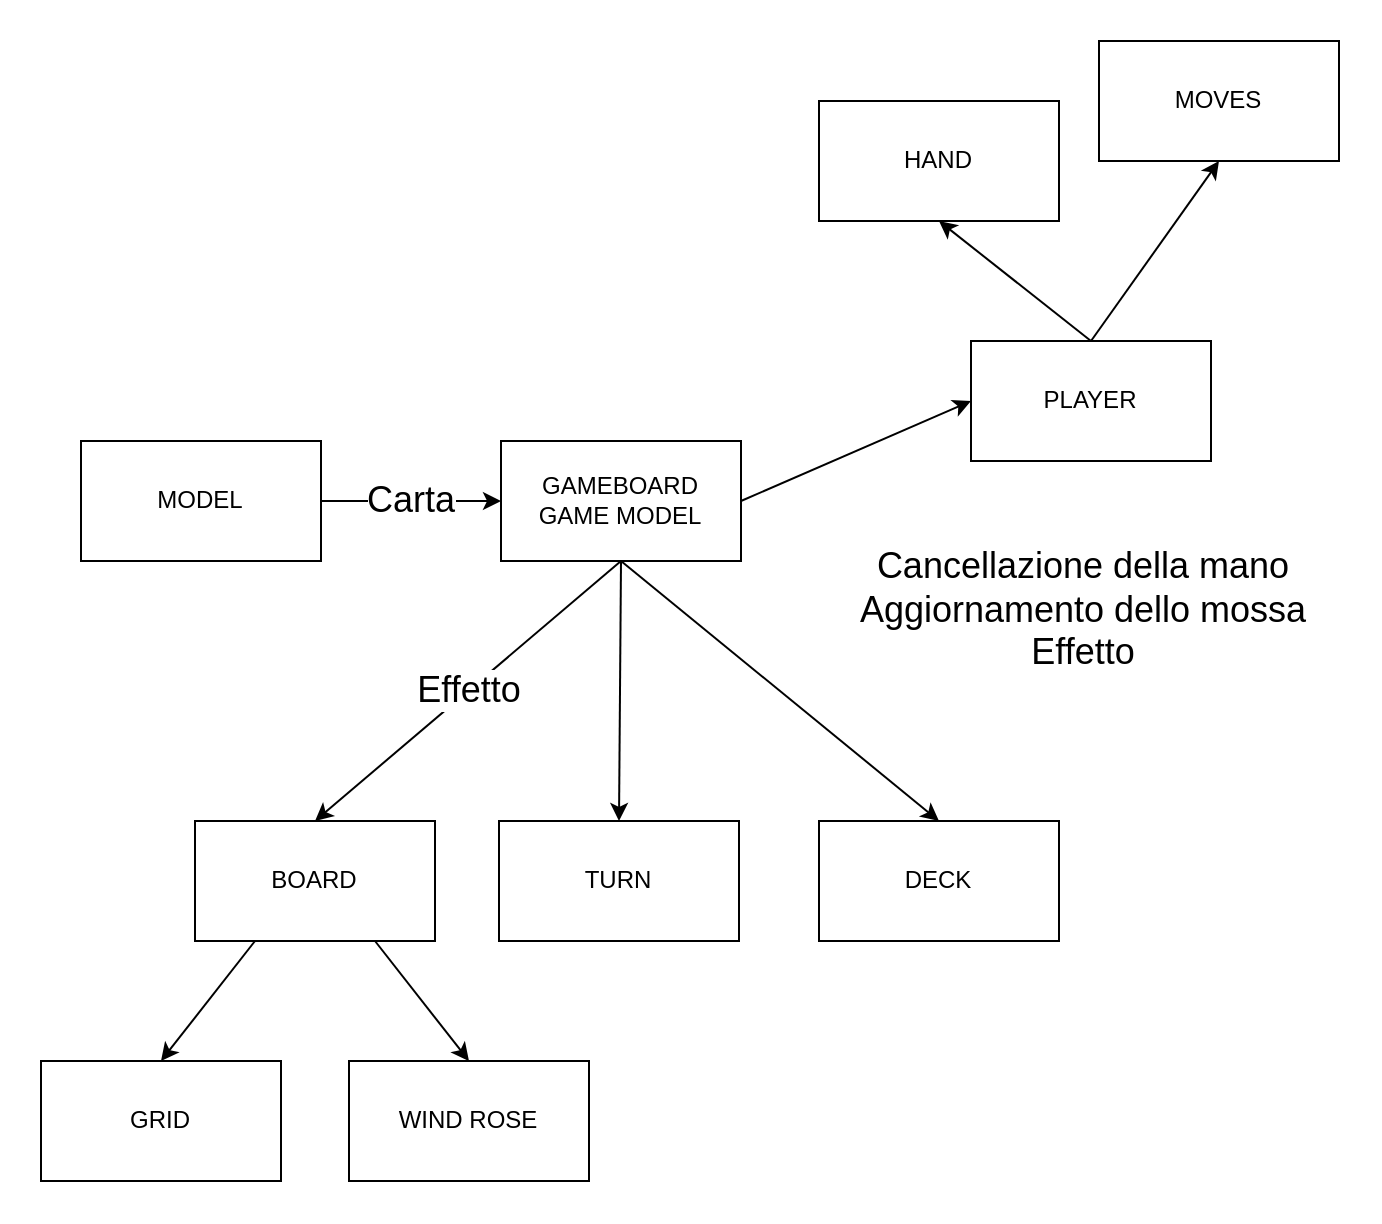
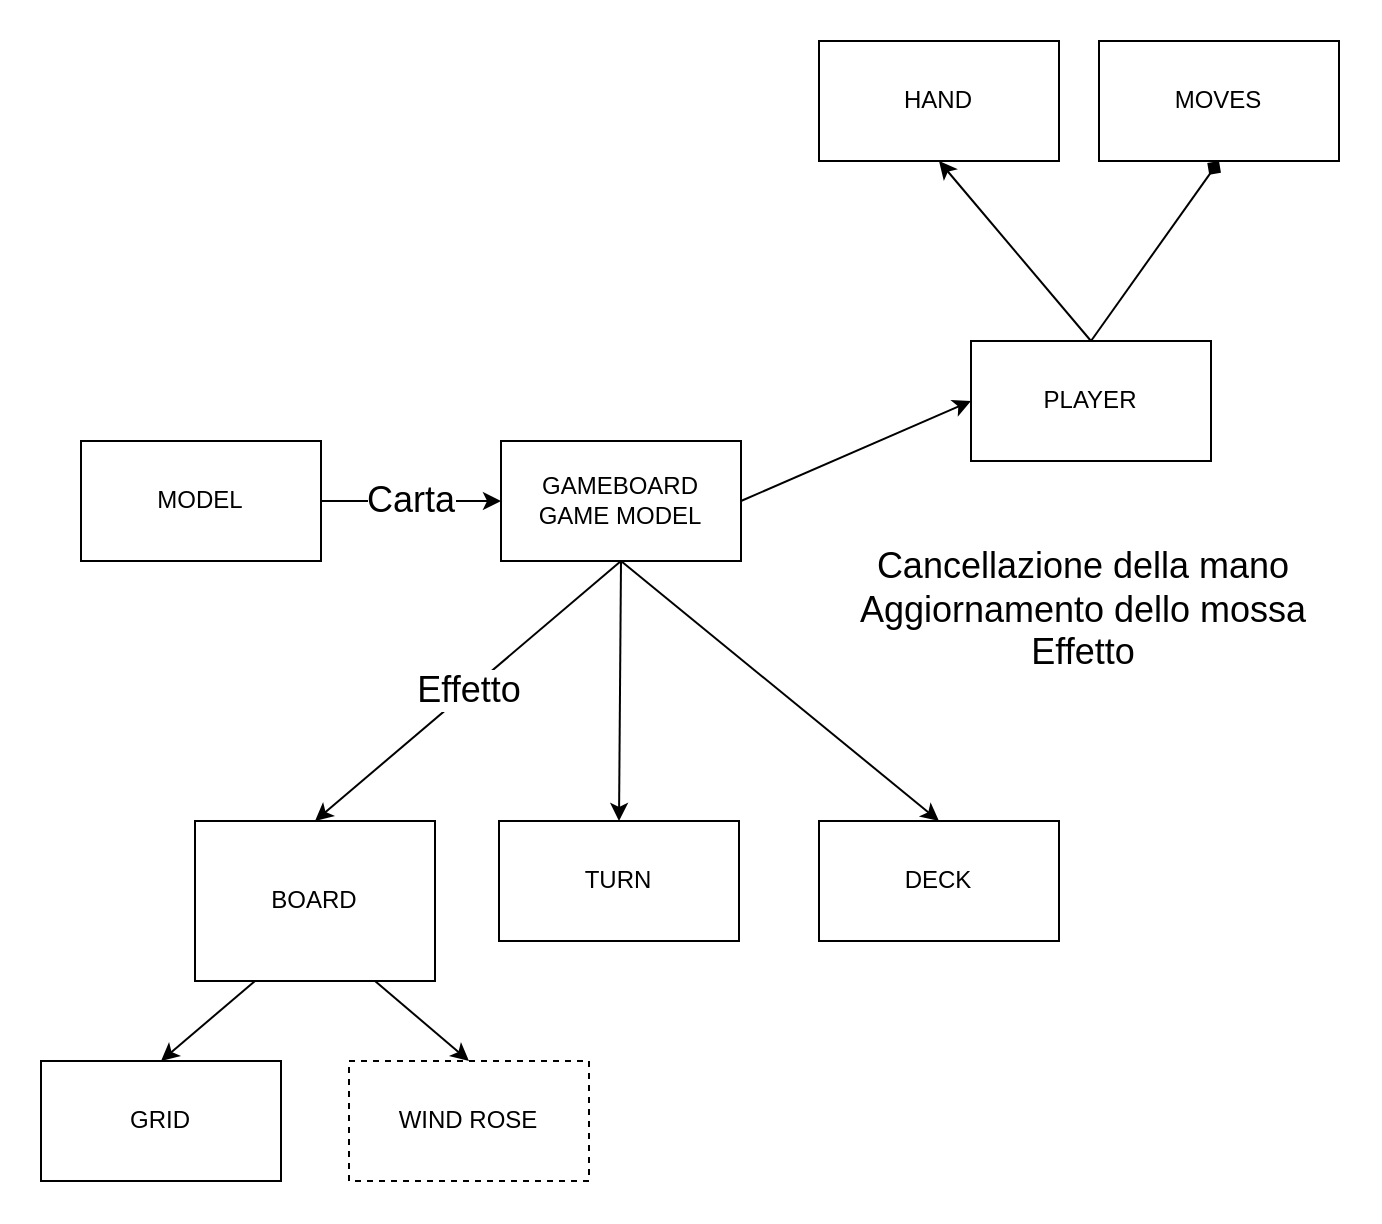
- <mxCell id="19" value="HAND" style="rounded=0;whiteSpace=wrap;html=1;" vertex="1" parent="1"><mxGeometry x="409" y="50" width="120" height="60" as="geometry" /></mxCell>
+ <mxCell id="19" value="HAND" style="rounded=0;whiteSpace=wrap;html=1;" vertex="1" parent="1"><mxGeometry x="409" y="20" width="120" height="60" as="geometry" /></mxCell>
- <mxCell id="16" style="edgeStyle=none;html=1;exitX=0.5;exitY=0;exitDx=0;exitDy=0;entryX=0.5;entryY=1;entryDx=0;entryDy=0;fontSize=18;" edge="1" parent="1" source="18" target="20"><mxGeometry relative="1" as="geometry"><mxPoint x="599" y="80" as="targetPoint" /></mxGeometry></mxCell>
+ <mxCell id="16" style="edgeStyle=none;html=1;exitX=0.5;exitY=0;exitDx=0;exitDy=0;entryX=0.5;entryY=1;entryDx=0;entryDy=0;fontSize=18;endArrow=diamond;" edge="1" parent="1" source="18" target="20"><mxGeometry relative="1" as="geometry"><mxPoint x="599" y="80" as="targetPoint" /></mxGeometry></mxCell>
- <mxCell id="10" value="BOARD" style="rounded=0;whiteSpace=wrap;html=1;" vertex="1" parent="1"><mxGeometry x="97" y="410" width="120" height="60" as="geometry" /></mxCell>
+ <mxCell id="10" value="BOARD" style="rounded=0;whiteSpace=wrap;html=1;" vertex="1" parent="1"><mxGeometry x="97" y="410" width="120" height="80" as="geometry" /></mxCell>
- <mxCell id="12" value="WIND ROSE" style="rounded=0;whiteSpace=wrap;html=1;" vertex="1" parent="1"><mxGeometry x="174" y="530" width="120" height="60" as="geometry" /></mxCell>
+ <mxCell id="12" value="WIND ROSE" style="rounded=0;whiteSpace=wrap;html=1;dashed=1;" vertex="1" parent="1"><mxGeometry x="174" y="530" width="120" height="60" as="geometry" /></mxCell>
